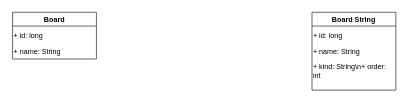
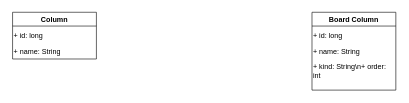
- <mxCell id="2" value="Board" style="swimlane;fillColor=none;whiteSpace=wrap;html=1;" vertex="1" parent="1"><mxGeometry x="20" y="20" width="140" height="78" as="geometry" /></mxCell>
+ <mxCell id="2" value="Column" style="swimlane;fillColor=none;whiteSpace=wrap;html=1;" vertex="1" parent="1"><mxGeometry x="20" y="20" width="140" height="78" as="geometry" /></mxCell>
- <mxCell id="5" value="Board String" style="swimlane;fillColor=none;whiteSpace=wrap;html=1;" vertex="1" parent="1"><mxGeometry x="520" y="20" width="140" height="130" as="geometry" /></mxCell>
+ <mxCell id="5" value="Board Column" style="swimlane;fillColor=none;whiteSpace=wrap;html=1;" vertex="1" parent="1"><mxGeometry x="520" y="20" width="140" height="130" as="geometry" /></mxCell>
